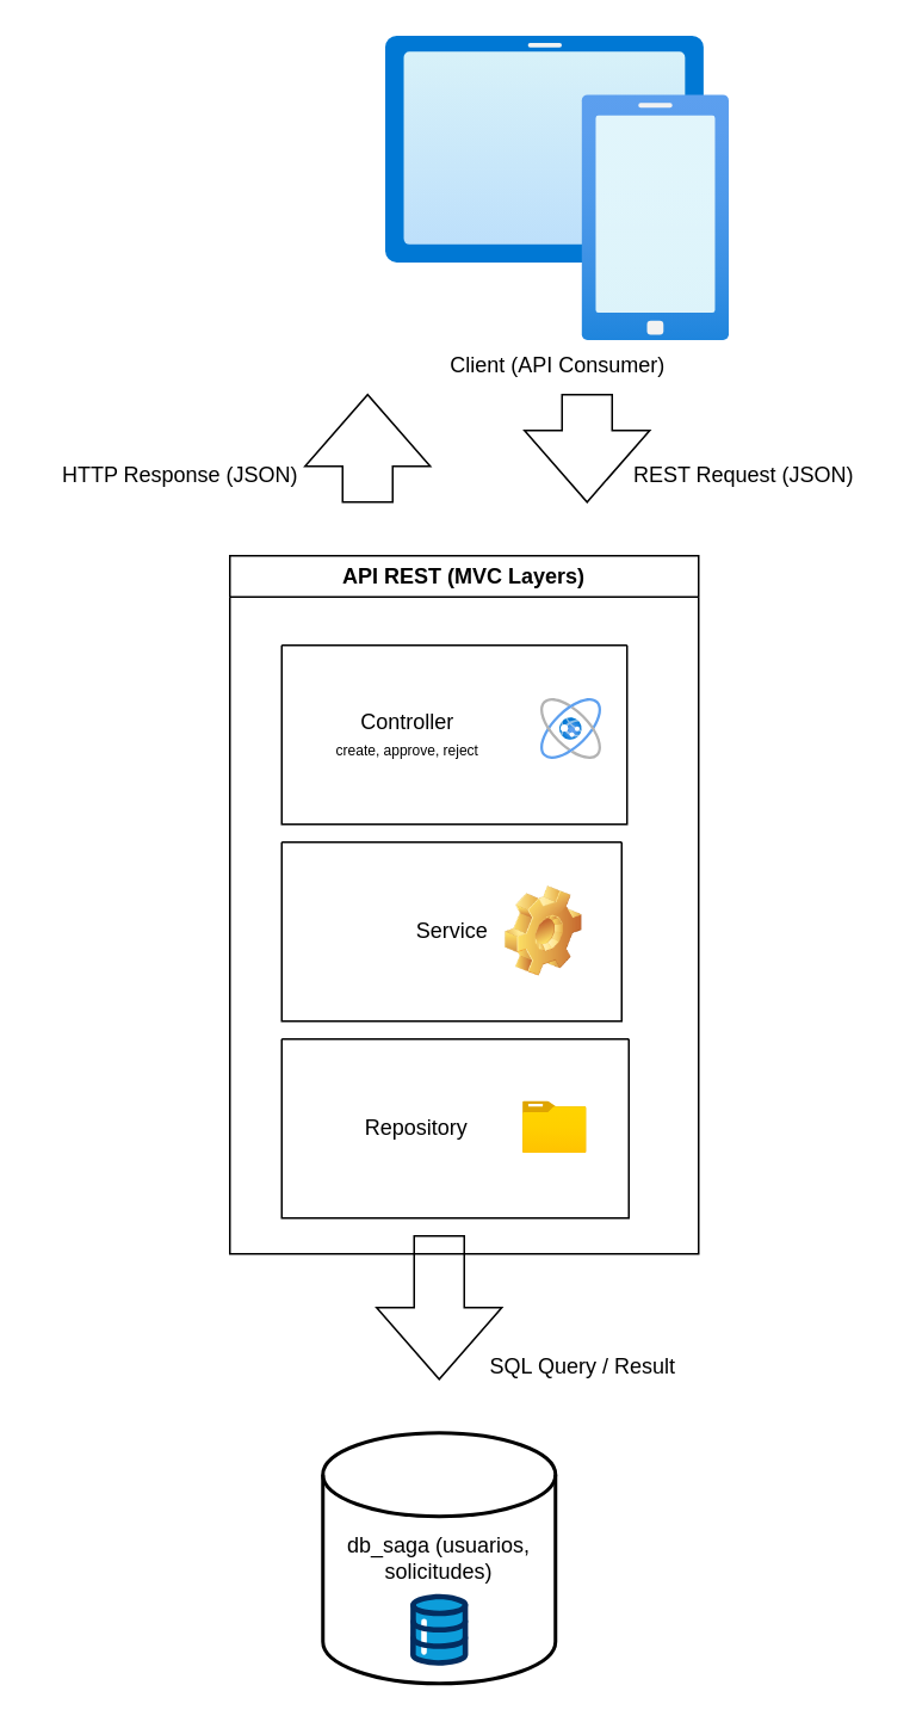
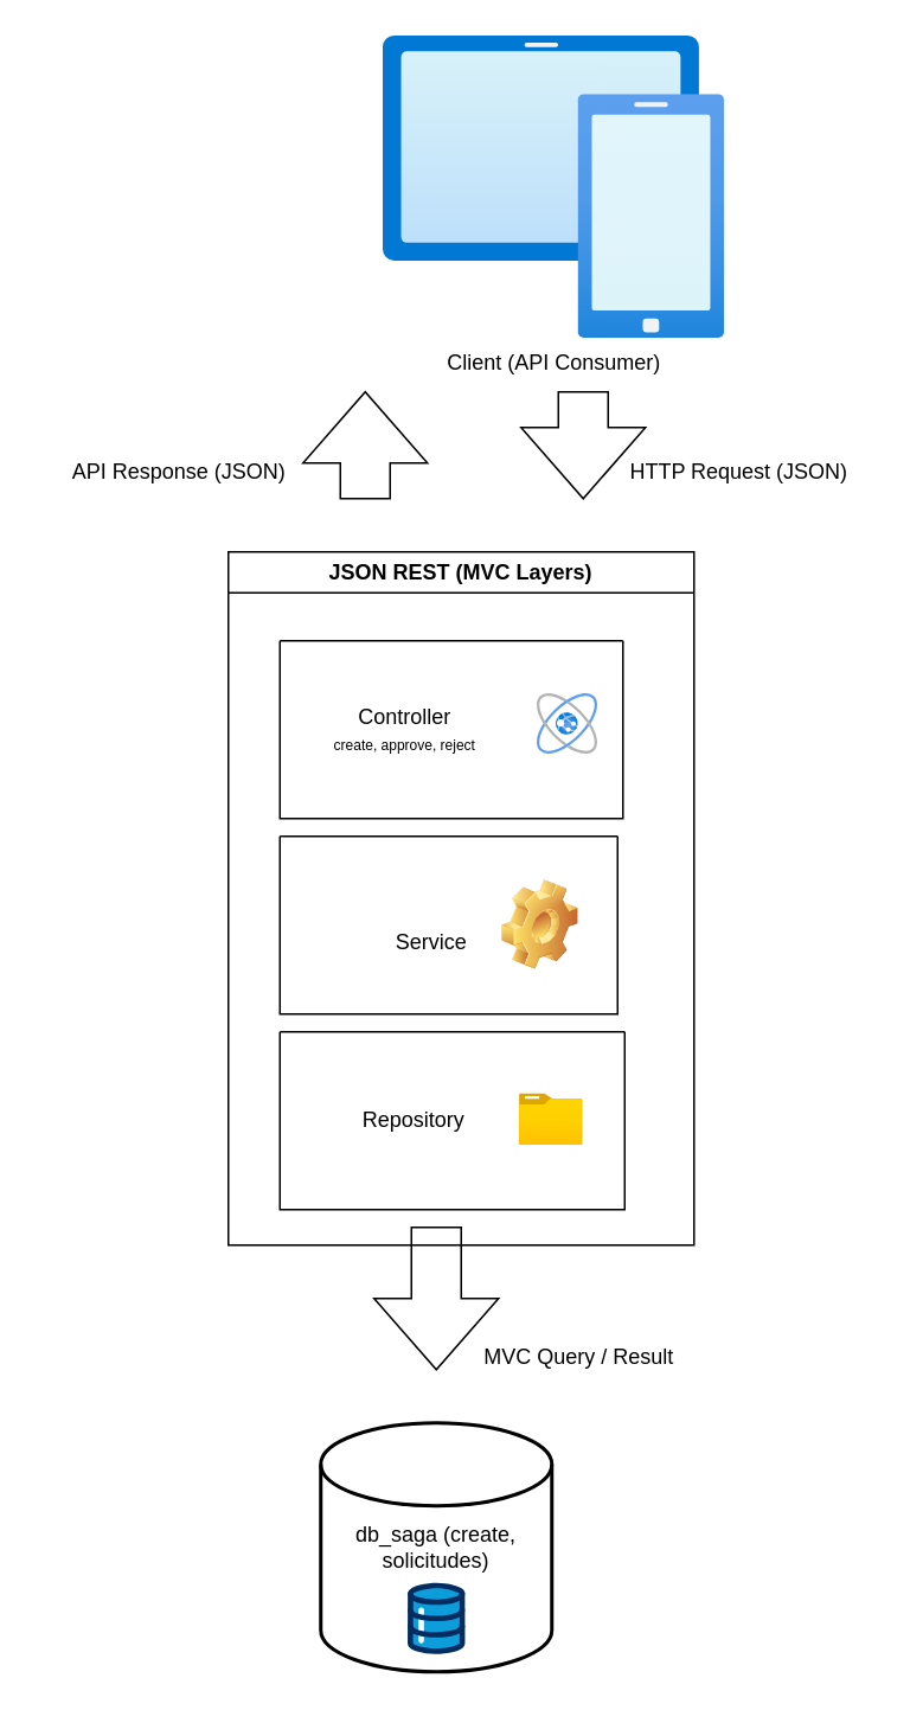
- <mxCell id="19" value="HTTP Response (JSON)" style="text;html=1;align=center;verticalAlign=middle;resizable=0;points=[];autosize=1;strokeColor=none;fillColor=none;" vertex="1" parent="1"><mxGeometry x="20" y="250" width="160" height="30" as="geometry" /></mxCell>
+ <mxCell id="19" value="API Response (JSON)" style="text;html=1;align=center;verticalAlign=middle;resizable=0;points=[];autosize=1;strokeColor=none;fillColor=none;" vertex="1" parent="1"><mxGeometry x="20" y="250" width="160" height="30" as="geometry" /></mxCell>
- <mxCell id="17" value="REST Request (JSON)" style="text;html=1;align=center;verticalAlign=middle;resizable=0;points=[];autosize=1;strokeColor=none;fillColor=none;" vertex="1" parent="1"><mxGeometry x="340" y="250" width="150" height="30" as="geometry" /></mxCell>
+ <mxCell id="17" value="HTTP Request (JSON)" style="text;html=1;align=center;verticalAlign=middle;resizable=0;points=[];autosize=1;strokeColor=none;fillColor=none;" vertex="1" parent="1"><mxGeometry x="340" y="250" width="150" height="30" as="geometry" /></mxCell>
- <mxCell id="2" value="API REST (MVC Layers)" style="swimlane;whiteSpace=wrap;html=1;fillColor=none;" vertex="1" parent="1"><mxGeometry x="128" y="310" width="262" height="390" as="geometry" /></mxCell>
+ <mxCell id="2" value="JSON REST (MVC Layers)" style="swimlane;whiteSpace=wrap;html=1;fillColor=none;" vertex="1" parent="1"><mxGeometry x="128" y="310" width="262" height="390" as="geometry" /></mxCell>
- <mxCell id="7" value="Service" style="text;html=1;align=center;verticalAlign=middle;resizable=0;points=[];autosize=1;strokeColor=none;fillColor=none;" vertex="1" parent="6"><mxGeometry x="65" y="35" width="60" height="30" as="geometry" /></mxCell>
+ <mxCell id="7" value="Service" style="text;html=1;align=center;verticalAlign=middle;resizable=0;points=[];autosize=1;strokeColor=none;fillColor=none;" vertex="1" parent="6"><mxGeometry x="55" y="45" width="60" height="30" as="geometry" /></mxCell>
- <mxCell id="20" value="SQL Query / Result" style="text;html=1;align=center;verticalAlign=middle;resizable=0;points=[];autosize=1;strokeColor=none;fillColor=none;" vertex="1" parent="1"><mxGeometry x="260" y="748" width="130" height="30" as="geometry" /></mxCell>
+ <mxCell id="20" value="MVC Query / Result" style="text;html=1;align=center;verticalAlign=middle;resizable=0;points=[];autosize=1;strokeColor=none;fillColor=none;" vertex="1" parent="1"><mxGeometry x="260" y="748" width="130" height="30" as="geometry" /></mxCell>
- <mxCell id="12" value="db_saga (usuarios, solicitudes)" style="strokeWidth=2;html=1;shape=mxgraph.flowchart.database;whiteSpace=wrap;fillColor=none;" vertex="1" parent="1"><mxGeometry x="180" y="800" width="130" height="140" as="geometry" /></mxCell>
+ <mxCell id="12" value="db_saga (create, solicitudes)" style="strokeWidth=2;html=1;shape=mxgraph.flowchart.database;whiteSpace=wrap;fillColor=none;" vertex="1" parent="1"><mxGeometry x="180" y="800" width="130" height="140" as="geometry" /></mxCell>
